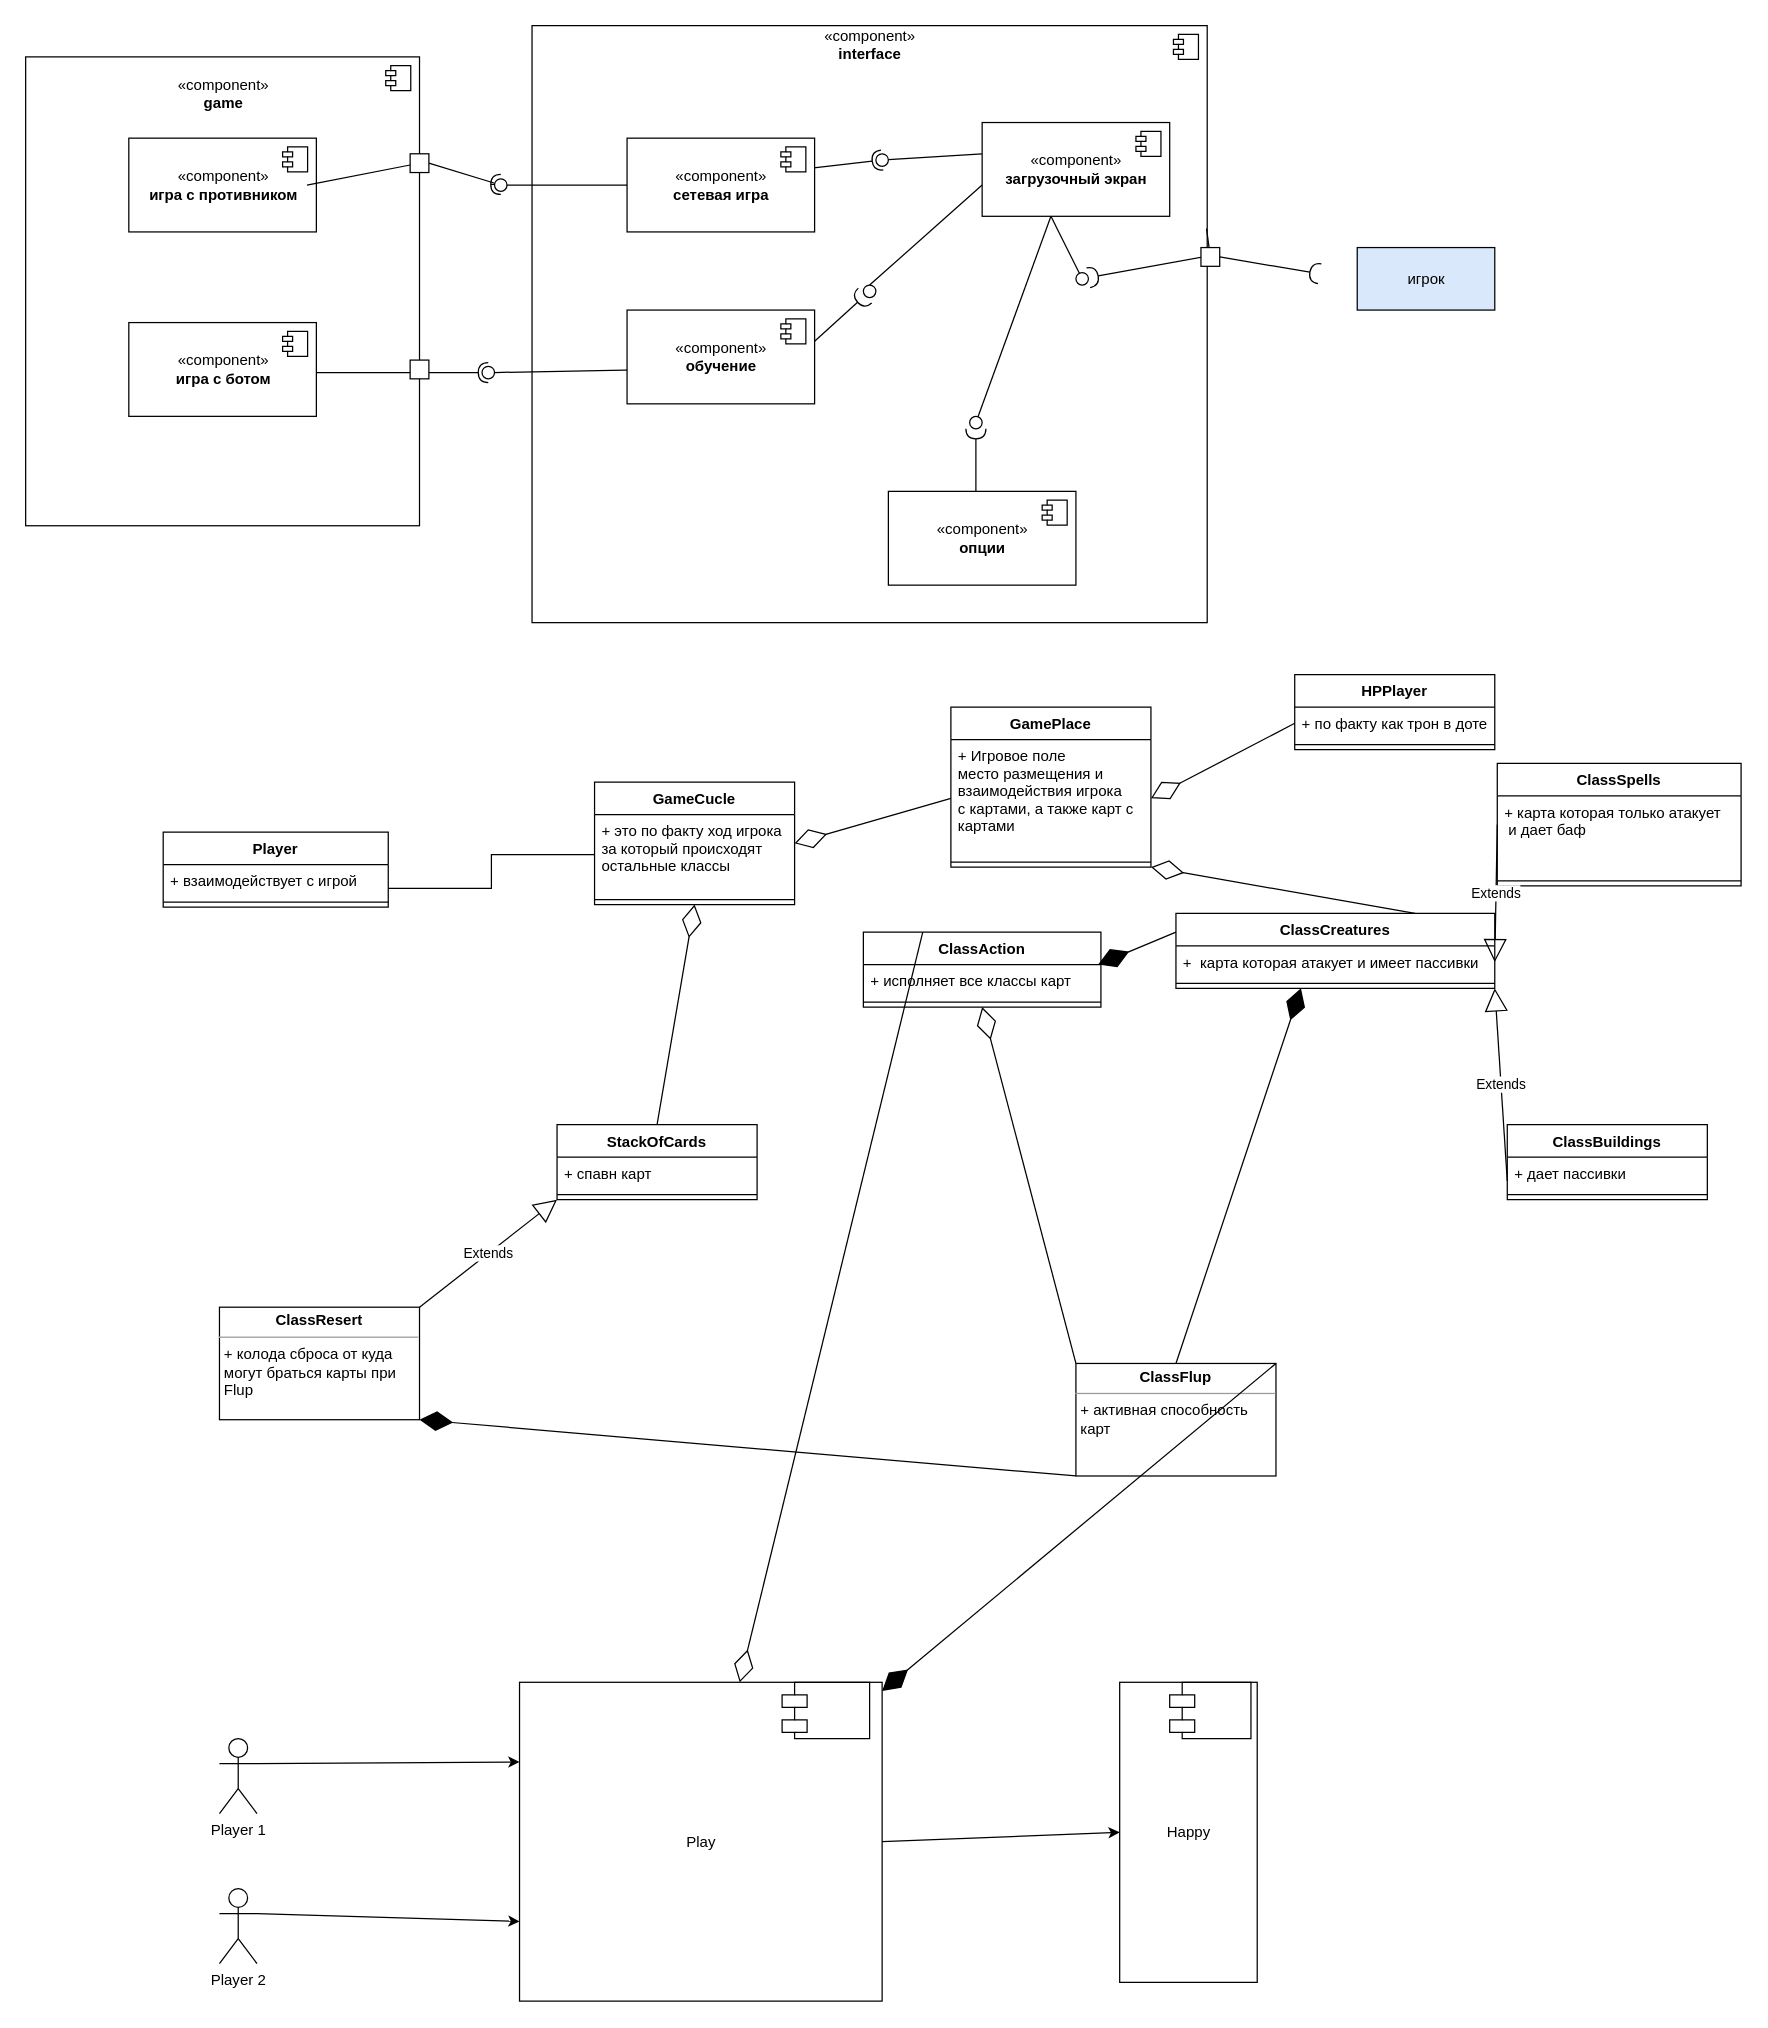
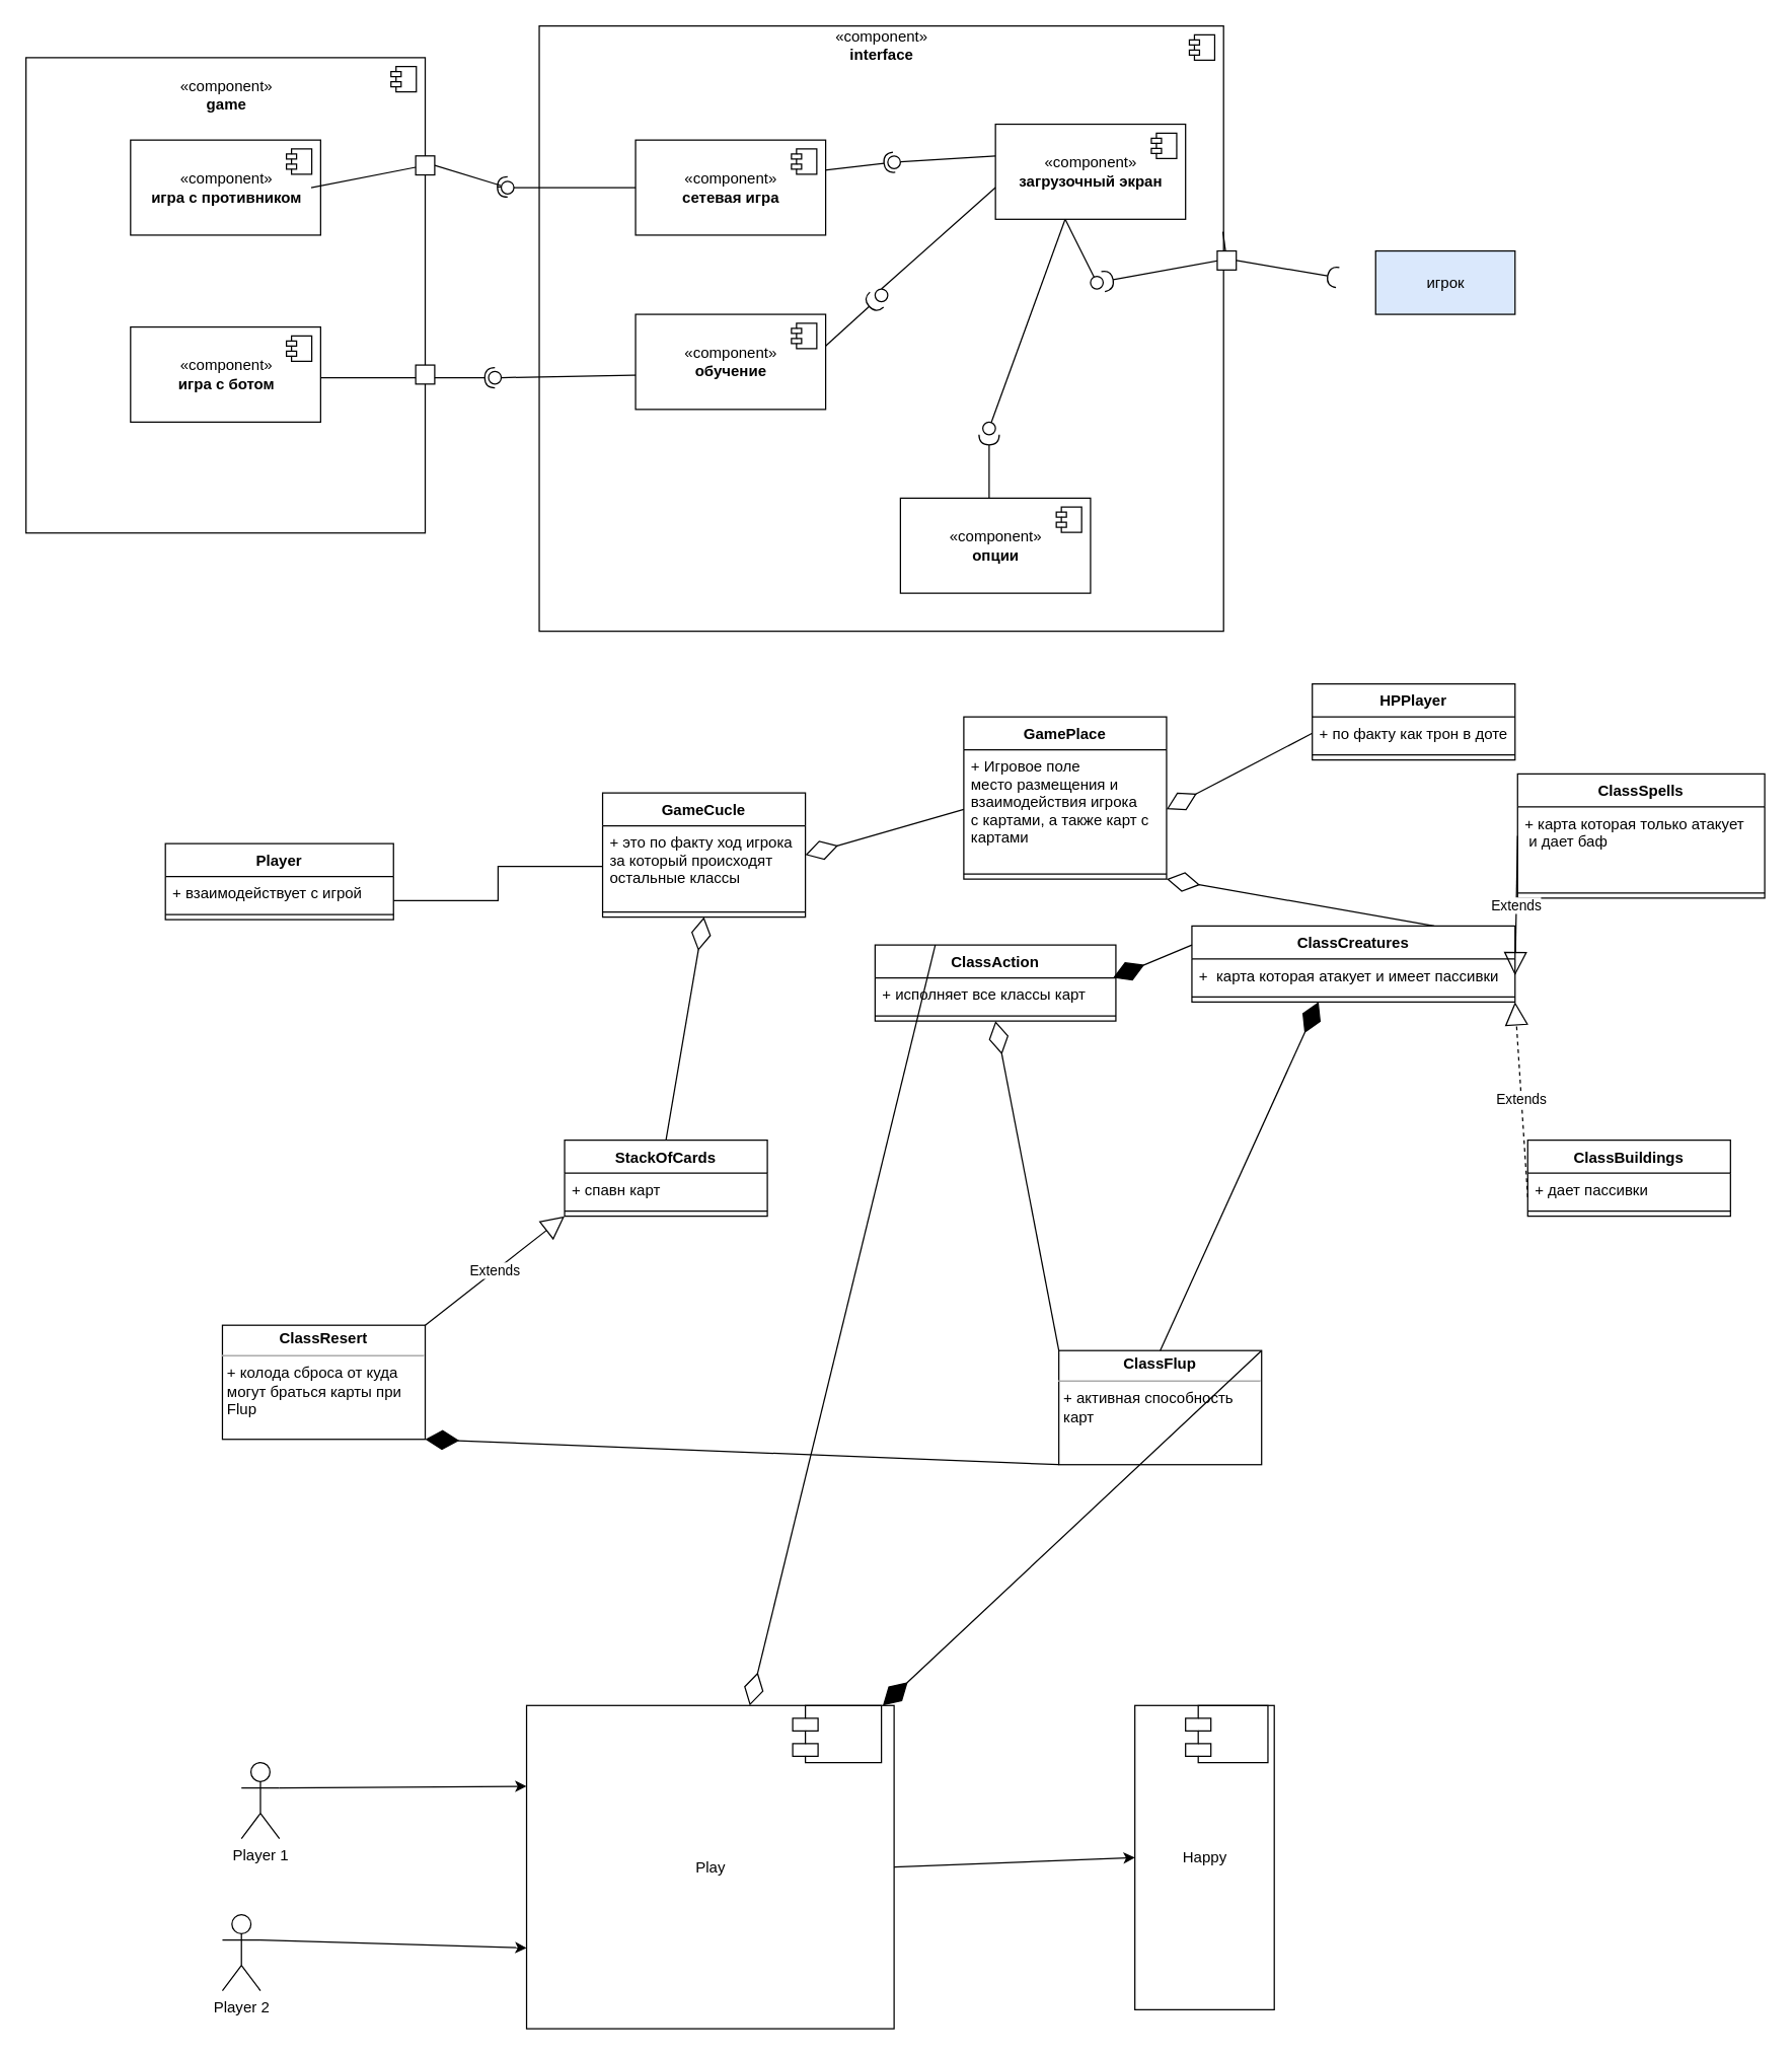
- <mxCell id="64" value="Extends" style="endArrow=block;endSize=16;endFill=0;html=1;rounded=0;exitX=0;exitY=0.75;exitDx=0;exitDy=0;entryX=1;entryY=1;entryDx=0;entryDy=0;" parent="1" source="54" target="57" edge="1" name="Generalization"><mxGeometry width="160" relative="1" as="geometry"><mxPoint x="595" y="800" as="sourcePoint" /><mxPoint x="635" y="948" as="targetPoint" /></mxGeometry></mxCell>
+ <mxCell id="64" value="Extends" style="endArrow=block;endSize=16;endFill=0;html=1;rounded=0;exitX=0;exitY=0.75;exitDx=0;exitDy=0;entryX=1;entryY=1;entryDx=0;entryDy=0;dashed=1;" parent="1" source="54" target="57" edge="1" name="Generalization"><mxGeometry width="160" relative="1" as="geometry"><mxPoint x="595" y="800" as="sourcePoint" /><mxPoint x="635" y="948" as="targetPoint" /></mxGeometry></mxCell>
- <mxCell id="73" value="&lt;p style=&quot;margin: 0px ; margin-top: 4px ; text-align: center&quot;&gt;&lt;b&gt;ClassFlup&lt;/b&gt;&lt;/p&gt;&lt;hr size=&quot;1&quot;&gt;&lt;p style=&quot;margin: 0px ; margin-left: 4px&quot;&gt;+ активная способность&amp;nbsp;&lt;/p&gt;&lt;p style=&quot;margin: 0px ; margin-left: 4px&quot;&gt;карт&amp;nbsp;&lt;/p&gt;&lt;p style=&quot;margin: 0px ; margin-left: 4px&quot;&gt;&lt;/p&gt;" style="verticalAlign=top;align=left;overflow=fill;fontSize=12;fontFamily=Helvetica;html=1;" parent="1" vertex="1"><mxGeometry x="860" y="1090" width="160" height="90" as="geometry" /></mxCell>
+ <mxCell id="73" value="&lt;p style=&quot;margin: 0px ; margin-top: 4px ; text-align: center&quot;&gt;&lt;b&gt;ClassFlup&lt;/b&gt;&lt;/p&gt;&lt;hr size=&quot;1&quot;&gt;&lt;p style=&quot;margin: 0px ; margin-left: 4px&quot;&gt;+ активная способность&amp;nbsp;&lt;/p&gt;&lt;p style=&quot;margin: 0px ; margin-left: 4px&quot;&gt;карт&amp;nbsp;&lt;/p&gt;&lt;p style=&quot;margin: 0px ; margin-left: 4px&quot;&gt;&lt;/p&gt;" style="verticalAlign=top;align=left;overflow=fill;fontSize=12;fontFamily=Helvetica;html=1;" parent="1" vertex="1"><mxGeometry x="835" y="1065" width="160" height="90" as="geometry" /></mxCell>
- <mxCell id="86" value="Player 1" style="shape=umlActor;verticalLabelPosition=bottom;verticalAlign=top;html=1;" parent="1" vertex="1" name="Actor"><mxGeometry x="175" y="1390" width="30" height="60" as="geometry" /></mxCell>
+ <mxCell id="86" value="Player 1" style="shape=umlActor;verticalLabelPosition=bottom;verticalAlign=top;html=1;" parent="1" vertex="1" name="Actor"><mxGeometry x="190" y="1390" width="30" height="60" as="geometry" /></mxCell>
